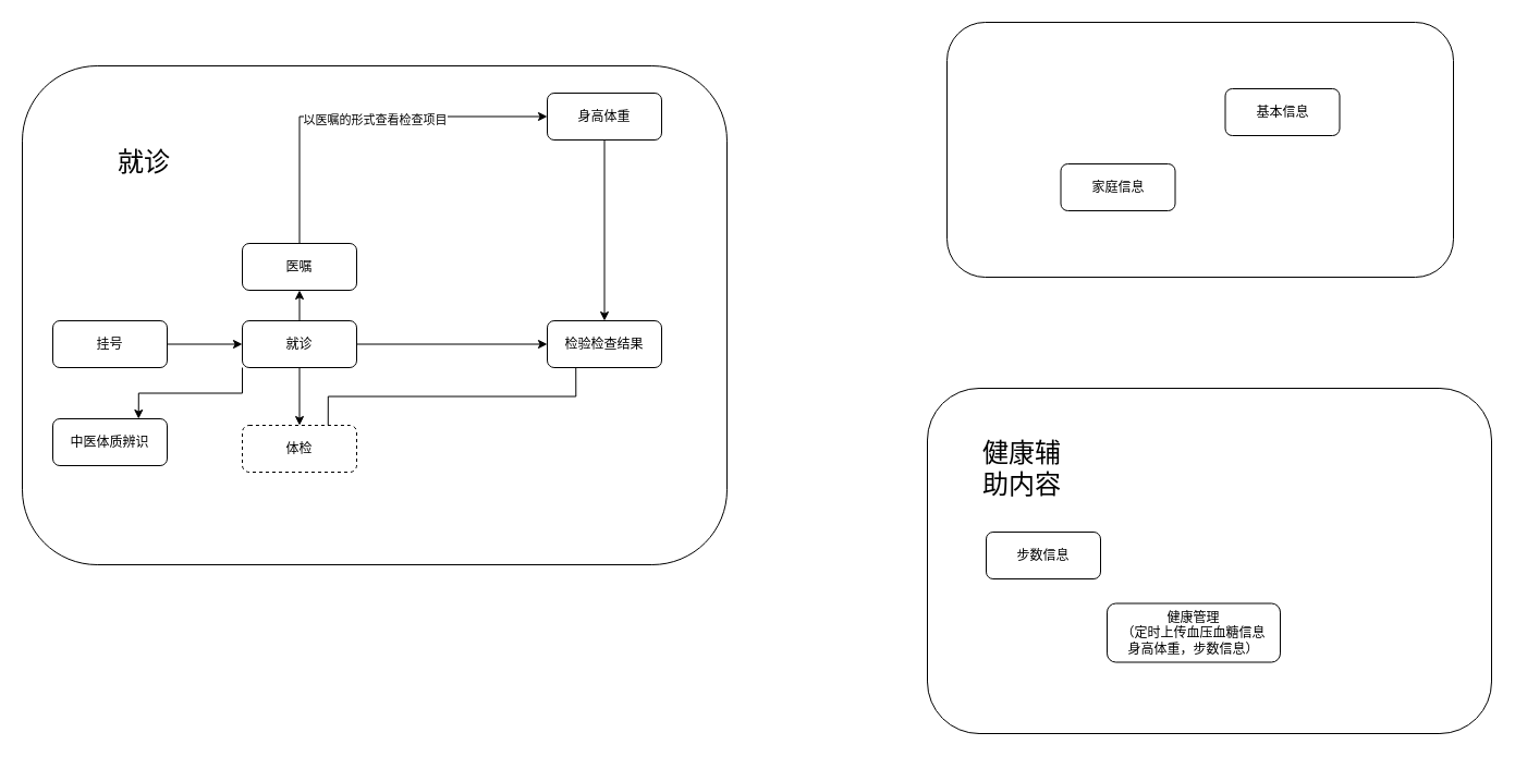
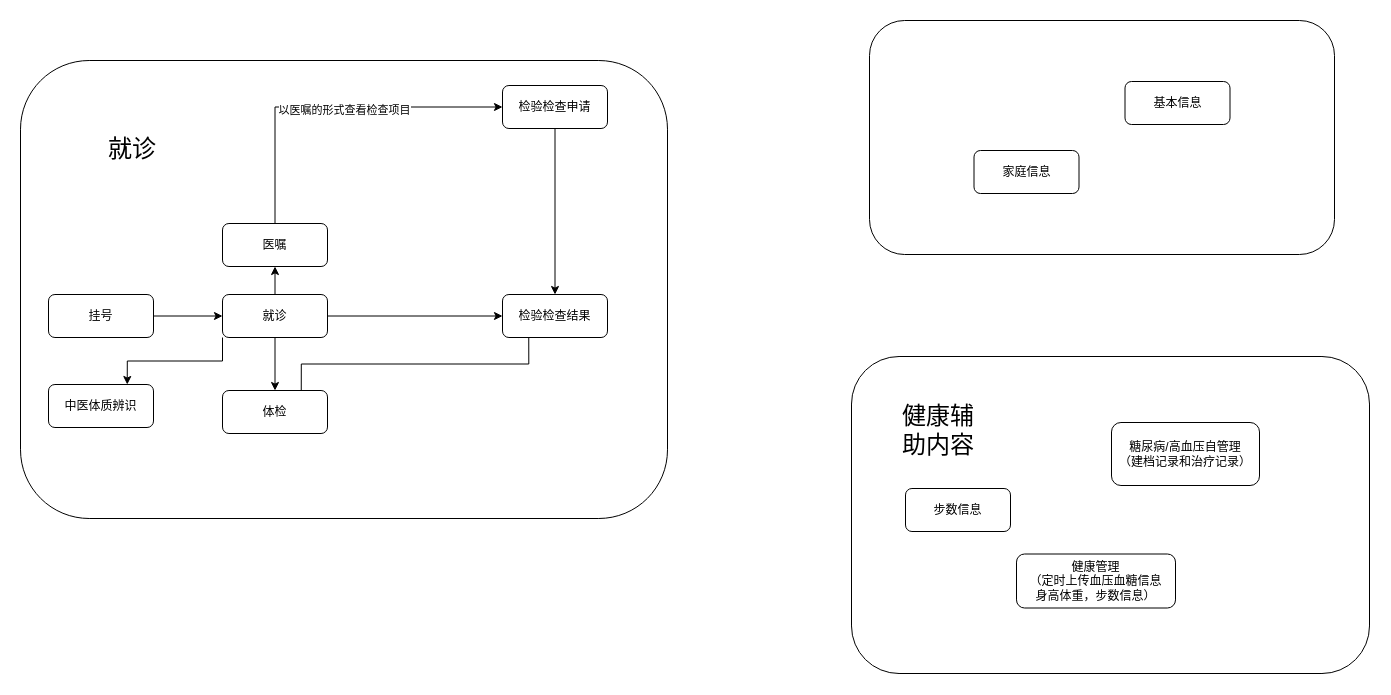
- <mxCell id="24" value="身高体重" style="rounded=1;whiteSpace=wrap;html=1;" vertex="1" parent="1"><mxGeometry x="502" y="85" width="105" height="43" as="geometry" /></mxCell>
+ <mxCell id="24" value="检验检查申请" style="rounded=1;whiteSpace=wrap;html=1;" vertex="1" parent="1"><mxGeometry x="502" y="85" width="105" height="43" as="geometry" /></mxCell>
- <mxCell id="21" value="体检" style="rounded=1;whiteSpace=wrap;html=1;dashed=1;" vertex="1" parent="1"><mxGeometry x="222" y="390" width="105" height="43" as="geometry" /></mxCell>
+ <mxCell id="21" value="体检" style="rounded=1;whiteSpace=wrap;html=1;" vertex="1" parent="1"><mxGeometry x="222" y="390" width="105" height="43" as="geometry" /></mxCell>
+ <mxCell id="26" value="糖尿病/高血压自管理&lt;br&gt;（建档记录和治疗记录）" style="rounded=1;whiteSpace=wrap;html=1;" vertex="1" parent="1"><mxGeometry x="1111" y="422" width="148" height="63" as="geometry" /></mxCell>
